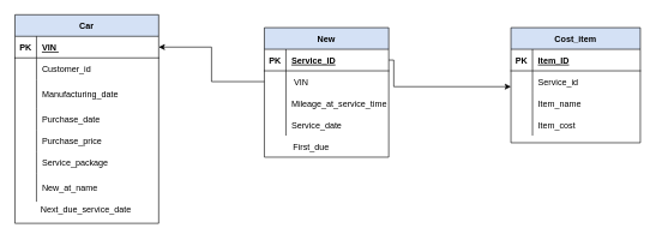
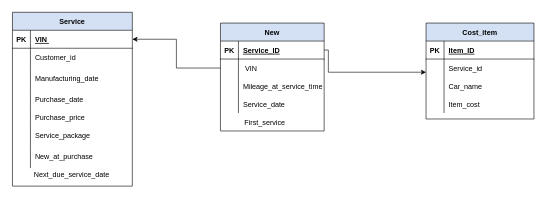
- <mxCell id="15" value="Car" style="shape=table;startSize=30;container=1;collapsible=1;childLayout=tableLayout;fixedRows=1;rowLines=0;fontStyle=1;align=center;resizeLast=1;shadow=0;strokeColor=#000000;fillColor=#D4E1F5;" parent="1" vertex="1"><mxGeometry x="20" y="20" width="200" height="290" as="geometry"><mxRectangle x="360" y="90" width="50" height="30" as="alternateBounds" /></mxGeometry></mxCell>
+ <mxCell id="15" value="Service" style="shape=table;startSize=30;container=1;collapsible=1;childLayout=tableLayout;fixedRows=1;rowLines=0;fontStyle=1;align=center;resizeLast=1;shadow=0;strokeColor=#000000;fillColor=#D4E1F5;" parent="1" vertex="1"><mxGeometry x="20" y="20" width="200" height="290" as="geometry"><mxRectangle x="360" y="90" width="50" height="30" as="alternateBounds" /></mxGeometry></mxCell>
- <mxCell id="46" value="Item_name" style="shape=partialRectangle;connectable=0;fillColor=none;top=0;left=0;bottom=0;right=0;align=left;spacingLeft=6;overflow=hidden;" parent="44" vertex="1"><mxGeometry x="30" width="150" height="30" as="geometry"><mxRectangle width="150" height="30" as="alternateBounds" /></mxGeometry></mxCell>
+ <mxCell id="46" value="Car_name" style="shape=partialRectangle;connectable=0;fillColor=none;top=0;left=0;bottom=0;right=0;align=left;spacingLeft=6;overflow=hidden;" parent="44" vertex="1"><mxGeometry x="30" width="150" height="30" as="geometry"><mxRectangle width="150" height="30" as="alternateBounds" /></mxGeometry></mxCell>
- <mxCell id="53" value=" First_due " style="shape=partialRectangle;connectable=0;fillColor=none;top=0;left=0;bottom=0;right=0;align=left;spacingLeft=6;overflow=hidden;" vertex="1" parent="1"><mxGeometry x="396" y="188" width="150" height="30" as="geometry"><mxRectangle width="150" height="30" as="alternateBounds" /></mxGeometry></mxCell>
+ <mxCell id="53" value=" First_service " style="shape=partialRectangle;connectable=0;fillColor=none;top=0;left=0;bottom=0;right=0;align=left;spacingLeft=6;overflow=hidden;" vertex="1" parent="1"><mxGeometry x="396" y="188" width="150" height="30" as="geometry"><mxRectangle width="150" height="30" as="alternateBounds" /></mxGeometry></mxCell>
- <mxCell id="36" value="New_at_name" style="shape=partialRectangle;connectable=0;fillColor=none;top=0;left=0;bottom=0;right=0;align=left;spacingLeft=6;overflow=hidden;shadow=1;strokeColor=#000000;" parent="34" vertex="1"><mxGeometry x="30" width="170" height="40" as="geometry"><mxRectangle width="170" height="40" as="alternateBounds" /></mxGeometry></mxCell>
+ <mxCell id="36" value="New_at_purchase" style="shape=partialRectangle;connectable=0;fillColor=none;top=0;left=0;bottom=0;right=0;align=left;spacingLeft=6;overflow=hidden;shadow=1;strokeColor=#000000;" parent="34" vertex="1"><mxGeometry x="30" width="170" height="40" as="geometry"><mxRectangle width="170" height="40" as="alternateBounds" /></mxGeometry></mxCell>
